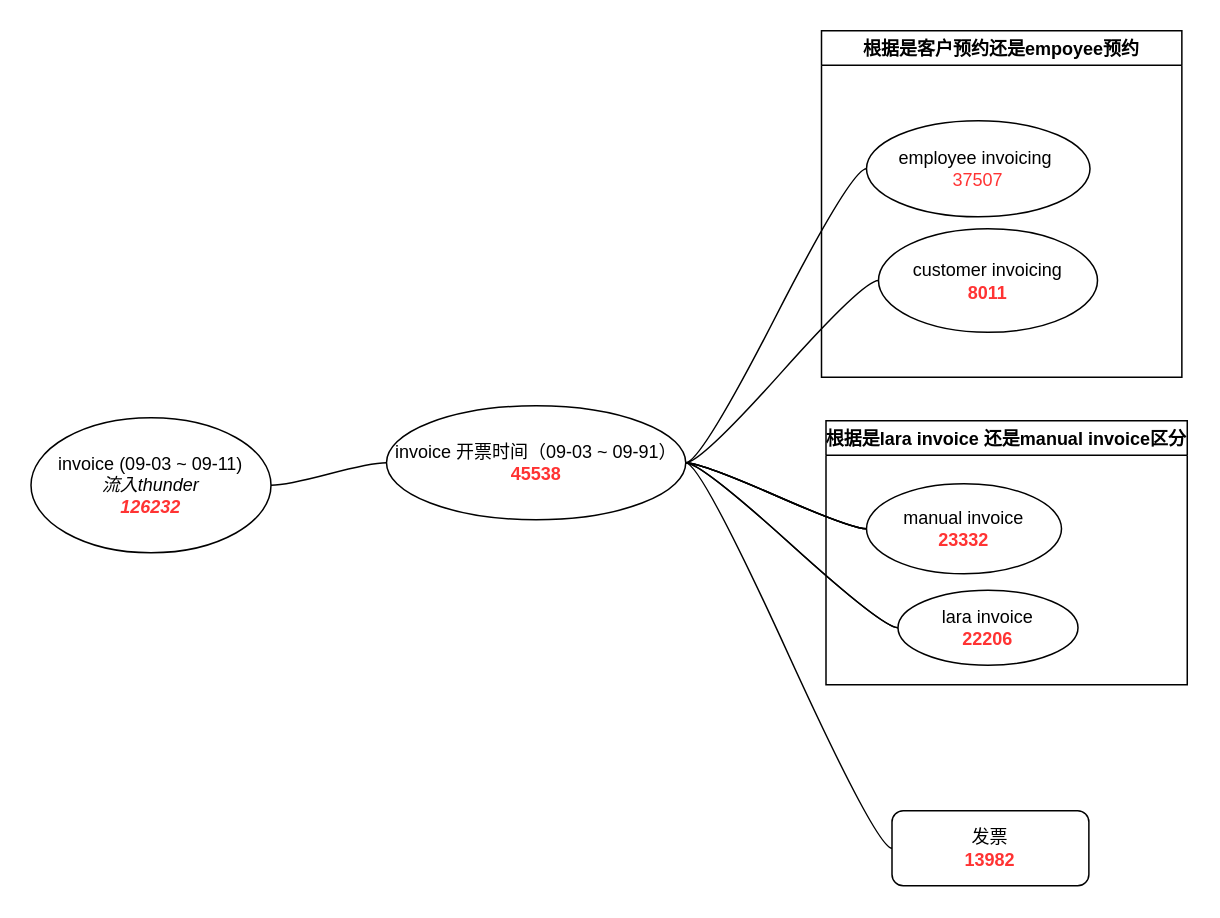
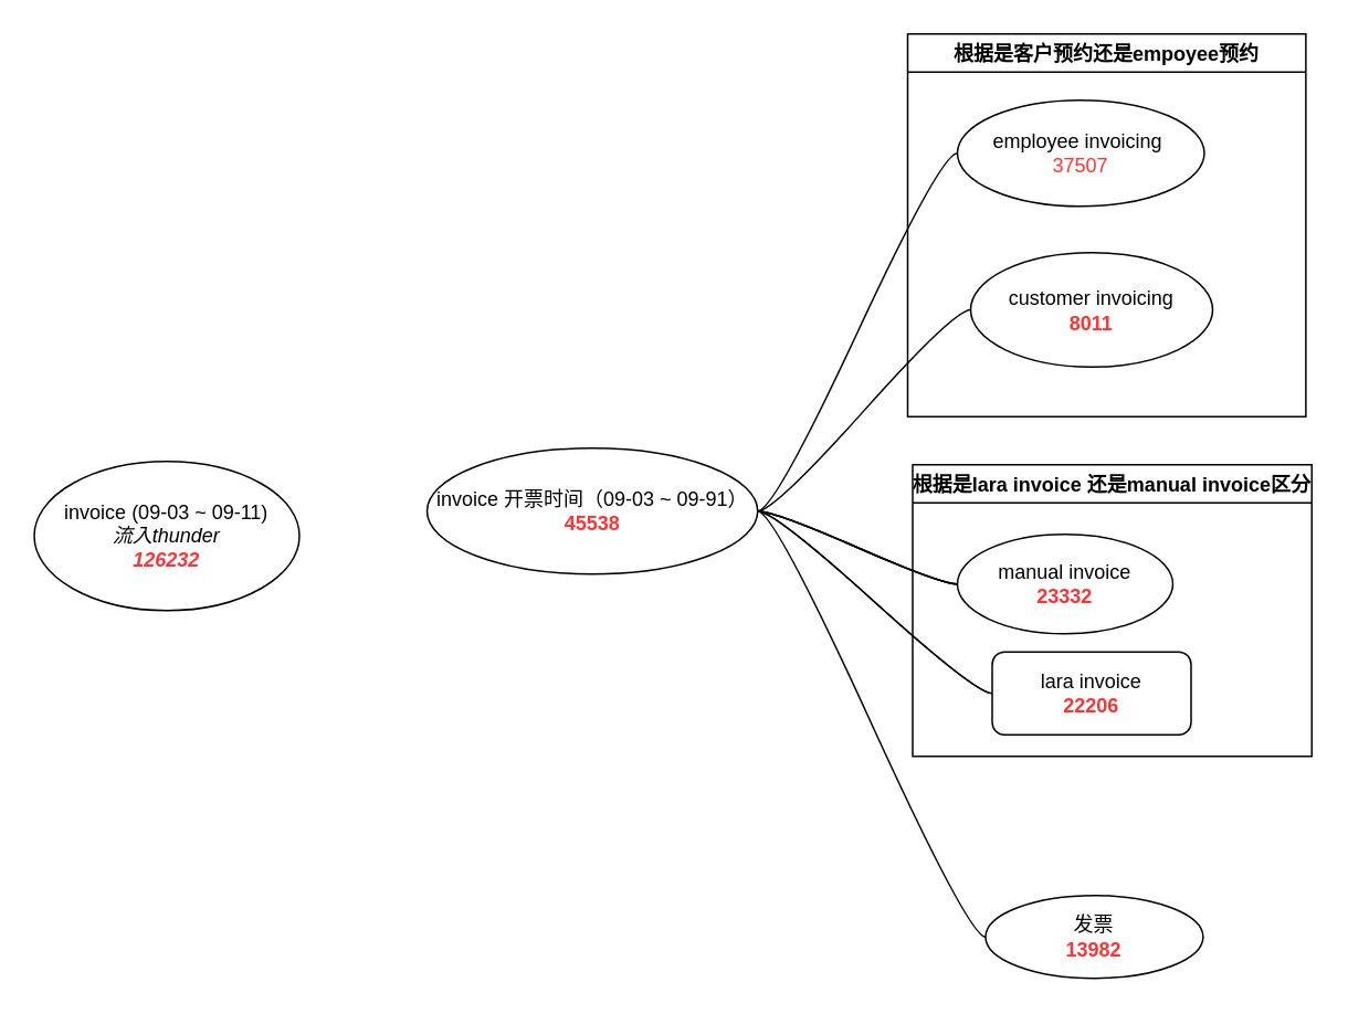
- <mxCell id="14" value="employee invoicing&amp;nbsp;&lt;br&gt;&lt;font color=&quot;#ff3333&quot;&gt;37507&lt;/font&gt;" style="ellipse;whiteSpace=wrap;html=1;align=center;newEdgeStyle={&quot;edgeStyle&quot;:&quot;entityRelationEdgeStyle&quot;,&quot;startArrow&quot;:&quot;none&quot;,&quot;endArrow&quot;:&quot;none&quot;,&quot;segment&quot;:10,&quot;curved&quot;:1,&quot;sourcePerimeterSpacing&quot;:0,&quot;targetPerimeterSpacing&quot;:0};treeFolding=1;treeMoving=1;" vertex="1" parent="1"><mxGeometry x="577" y="80" width="149" height="64" as="geometry" /></mxCell>
+ <mxCell id="14" value="employee invoicing&amp;nbsp;&lt;br&gt;&lt;font color=&quot;#ff3333&quot;&gt;37507&lt;/font&gt;" style="ellipse;whiteSpace=wrap;html=1;align=center;newEdgeStyle={&quot;edgeStyle&quot;:&quot;entityRelationEdgeStyle&quot;,&quot;startArrow&quot;:&quot;none&quot;,&quot;endArrow&quot;:&quot;none&quot;,&quot;segment&quot;:10,&quot;curved&quot;:1,&quot;sourcePerimeterSpacing&quot;:0,&quot;targetPerimeterSpacing&quot;:0};treeFolding=1;treeMoving=1;" vertex="1" parent="1"><mxGeometry x="577" y="60" width="149" height="64" as="geometry" /></mxCell>
- <mxCell id="2" value="" style="edgeStyle=entityRelationEdgeStyle;rounded=0;orthogonalLoop=1;jettySize=auto;html=1;startArrow=none;endArrow=none;segment=10;curved=1;sourcePerimeterSpacing=0;targetPerimeterSpacing=0;" edge="1" parent="1" source="3" target="12"><mxGeometry relative="1" as="geometry" /></mxCell>
- <mxCell id="19" value="lara invoice&lt;br&gt;&lt;b&gt;&lt;font color=&quot;#ff3333&quot;&gt;22206&lt;/font&gt;&lt;/b&gt;" style="ellipse;whiteSpace=wrap;html=1;align=center;newEdgeStyle={&quot;edgeStyle&quot;:&quot;entityRelationEdgeStyle&quot;,&quot;startArrow&quot;:&quot;none&quot;,&quot;endArrow&quot;:&quot;none&quot;,&quot;segment&quot;:10,&quot;curved&quot;:1,&quot;sourcePerimeterSpacing&quot;:0,&quot;targetPerimeterSpacing&quot;:0};treeFolding=1;treeMoving=1;" vertex="1" parent="17"><mxGeometry x="48" y="113" width="120" height="50" as="geometry" /></mxCell>
+ <mxCell id="19" value="lara invoice&lt;br&gt;&lt;b&gt;&lt;font color=&quot;#ff3333&quot;&gt;22206&lt;/font&gt;&lt;/b&gt;" style="whiteSpace=wrap;html=1;align=center;newEdgeStyle={&quot;edgeStyle&quot;:&quot;entityRelationEdgeStyle&quot;,&quot;startArrow&quot;:&quot;none&quot;,&quot;endArrow&quot;:&quot;none&quot;,&quot;segment&quot;:10,&quot;curved&quot;:1,&quot;sourcePerimeterSpacing&quot;:0,&quot;targetPerimeterSpacing&quot;:0};treeFolding=1;treeMoving=1;rounded=1;" vertex="1" parent="17"><mxGeometry x="48" y="113" width="120" height="50" as="geometry" /></mxCell>
- <mxCell id="13" value="发票&lt;br&gt;&lt;b&gt;&lt;font color=&quot;#ff3333&quot;&gt;13982&lt;/font&gt;&lt;/b&gt;" style="whiteSpace=wrap;html=1;align=center;newEdgeStyle={&quot;edgeStyle&quot;:&quot;entityRelationEdgeStyle&quot;,&quot;startArrow&quot;:&quot;none&quot;,&quot;endArrow&quot;:&quot;none&quot;,&quot;segment&quot;:10,&quot;curved&quot;:1,&quot;sourcePerimeterSpacing&quot;:0,&quot;targetPerimeterSpacing&quot;:0};treeFolding=1;treeMoving=1;rounded=1;" vertex="1" parent="1"><mxGeometry x="594" y="540" width="131.25" height="50" as="geometry" /></mxCell>
+ <mxCell id="13" value="发票&lt;br&gt;&lt;b&gt;&lt;font color=&quot;#ff3333&quot;&gt;13982&lt;/font&gt;&lt;/b&gt;" style="ellipse;whiteSpace=wrap;html=1;align=center;newEdgeStyle={&quot;edgeStyle&quot;:&quot;entityRelationEdgeStyle&quot;,&quot;startArrow&quot;:&quot;none&quot;,&quot;endArrow&quot;:&quot;none&quot;,&quot;segment&quot;:10,&quot;curved&quot;:1,&quot;sourcePerimeterSpacing&quot;:0,&quot;targetPerimeterSpacing&quot;:0};treeFolding=1;treeMoving=1;" vertex="1" parent="1"><mxGeometry x="594" y="540" width="131.25" height="50" as="geometry" /></mxCell>
